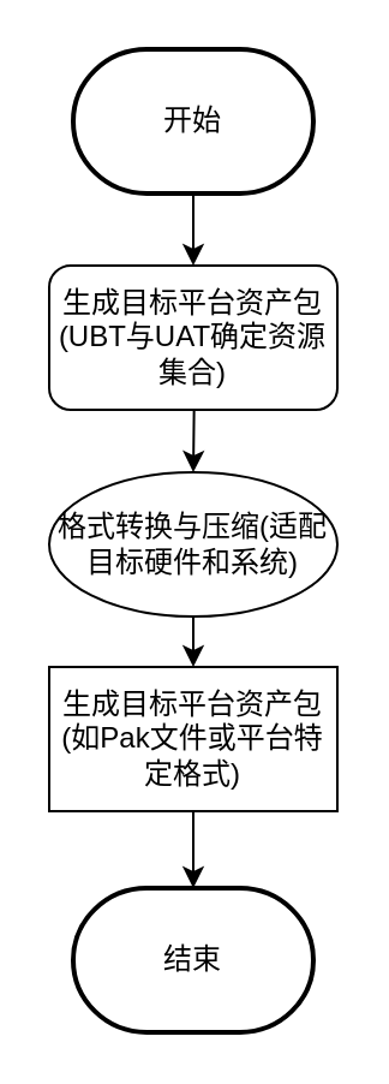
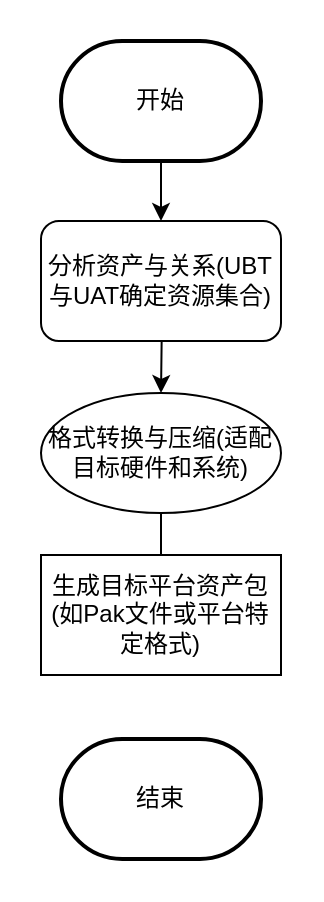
- <mxCell id="3" value="生成目标平台资产包(UBT与UAT确定资源集合)" style="rounded=1;whiteSpace=wrap;html=1;" parent="1" vertex="1"><mxGeometry x="20" y="110" width="120" height="60" as="geometry" /></mxCell>
+ <mxCell id="3" value="分析资产与关系(UBT与UAT确定资源集合)" style="rounded=1;whiteSpace=wrap;html=1;" parent="1" vertex="1"><mxGeometry x="20" y="110" width="120" height="60" as="geometry" /></mxCell>
- <mxCell id="4" value="" style="edgeStyle=orthogonalEdgeStyle;rounded=0;orthogonalLoop=1;jettySize=auto;html=1;exitX=0.5;exitY=1;exitDx=0;exitDy=0;" parent="1" source="7" target="6" edge="1"><mxGeometry relative="1" as="geometry"><mxPoint x="80" y="310" as="sourcePoint" /></mxGeometry></mxCell>
+ <mxCell id="4" value="" style="edgeStyle=orthogonalEdgeStyle;rounded=0;orthogonalLoop=1;jettySize=auto;html=1;exitX=0.5;exitY=1;exitDx=0;exitDy=0;endArrow=none;" parent="1" source="7" target="6" edge="1"><mxGeometry relative="1" as="geometry"><mxPoint x="80" y="310" as="sourcePoint" /></mxGeometry></mxCell>
- <mxCell id="5" value="" style="edgeStyle=orthogonalEdgeStyle;rounded=0;orthogonalLoop=1;jettySize=auto;html=1;" edge="1" parent="1" source="6" target="10"><mxGeometry relative="1" as="geometry" /></mxCell>
